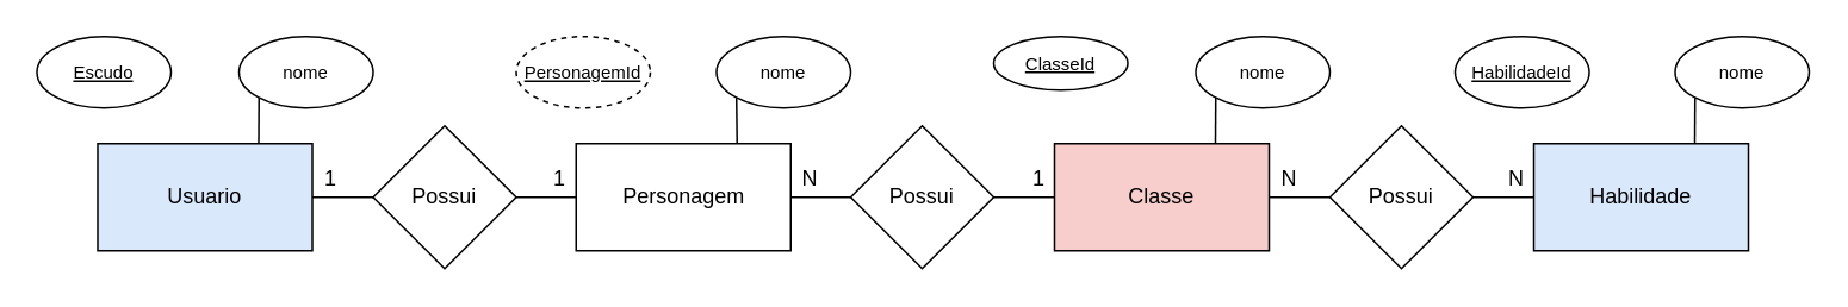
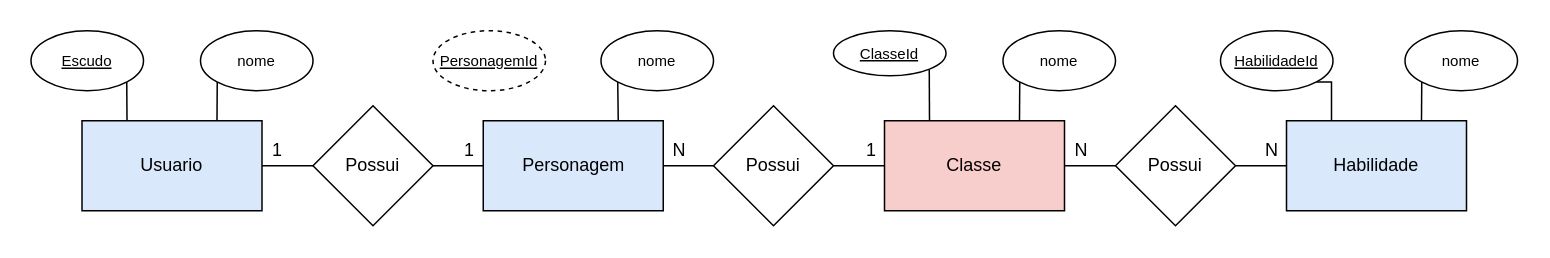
+ <mxCell id="28" style="edgeStyle=orthogonalEdgeStyle;rounded=0;orthogonalLoop=1;jettySize=auto;html=1;exitX=1;exitY=1;exitDx=0;exitDy=0;entryX=0.25;entryY=0;entryDx=0;entryDy=0;startArrow=none;startFill=0;endArrow=none;endFill=0;" edge="1" parent="1" source="29" target="16"><mxGeometry relative="1" as="geometry" /></mxCell>
+ <mxCell id="24" style="edgeStyle=orthogonalEdgeStyle;rounded=0;orthogonalLoop=1;jettySize=auto;html=1;exitX=1;exitY=1;exitDx=0;exitDy=0;entryX=0.25;entryY=0;entryDx=0;entryDy=0;startArrow=none;startFill=0;endArrow=none;endFill=0;" edge="1" parent="1" source="25" target="13"><mxGeometry relative="1" as="geometry" /></mxCell>
+ <mxCell id="19" style="edgeStyle=none;rounded=0;orthogonalLoop=1;jettySize=auto;html=1;exitX=1;exitY=1;exitDx=0;exitDy=0;entryX=0.25;entryY=0;entryDx=0;entryDy=0;fontSize=10;endArrow=none;endFill=0;" parent="1" source="20" target="3" edge="1"><mxGeometry relative="1" as="geometry" /></mxCell>
- <mxCell id="7" value="Personagem" style="rounded=0;whiteSpace=wrap;html=1;" parent="1" vertex="1"><mxGeometry x="321.5" y="80" width="120" height="60" as="geometry" /></mxCell>
+ <mxCell id="7" value="Personagem" style="rounded=0;whiteSpace=wrap;html=1;fillColor=#dae8fc;" parent="1" vertex="1"><mxGeometry x="321.5" y="80" width="120" height="60" as="geometry" /></mxCell>
